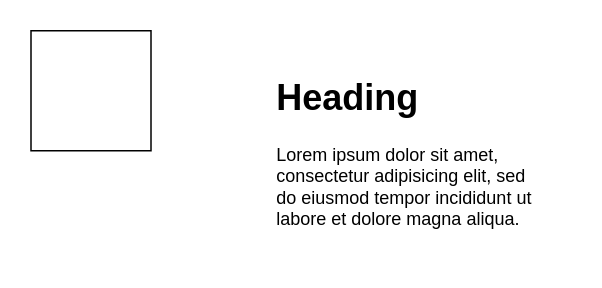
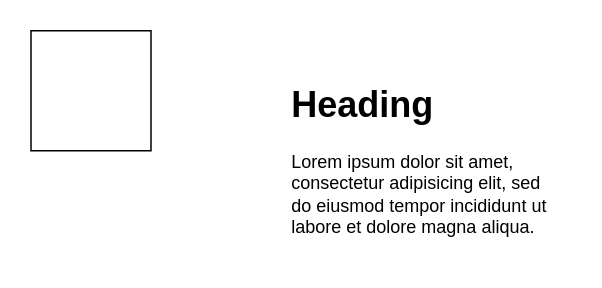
- <mxCell id="3" value="&lt;h1&gt;Heading&lt;/h1&gt;&lt;p&gt;Lorem ipsum dolor sit amet, consectetur adipisicing elit, sed do eiusmod tempor incididunt ut labore et dolore magna aliqua.&lt;/p&gt;" style="text;html=1;strokeColor=none;fillColor=none;spacing=5;spacingTop=-20;whiteSpace=wrap;overflow=hidden;rounded=0;" vertex="1" parent="1"><mxGeometry x="179" y="45" width="190" height="120" as="geometry" /></mxCell>
+ <mxCell id="3" value="&lt;h1&gt;Heading&lt;/h1&gt;&lt;p&gt;Lorem ipsum dolor sit amet, consectetur adipisicing elit, sed do eiusmod tempor incididunt ut labore et dolore magna aliqua.&lt;/p&gt;" style="text;html=1;strokeColor=none;fillColor=none;spacing=5;spacingTop=-20;whiteSpace=wrap;overflow=hidden;rounded=0;" vertex="1" parent="1"><mxGeometry x="189" y="50" width="190" height="120" as="geometry" /></mxCell>
